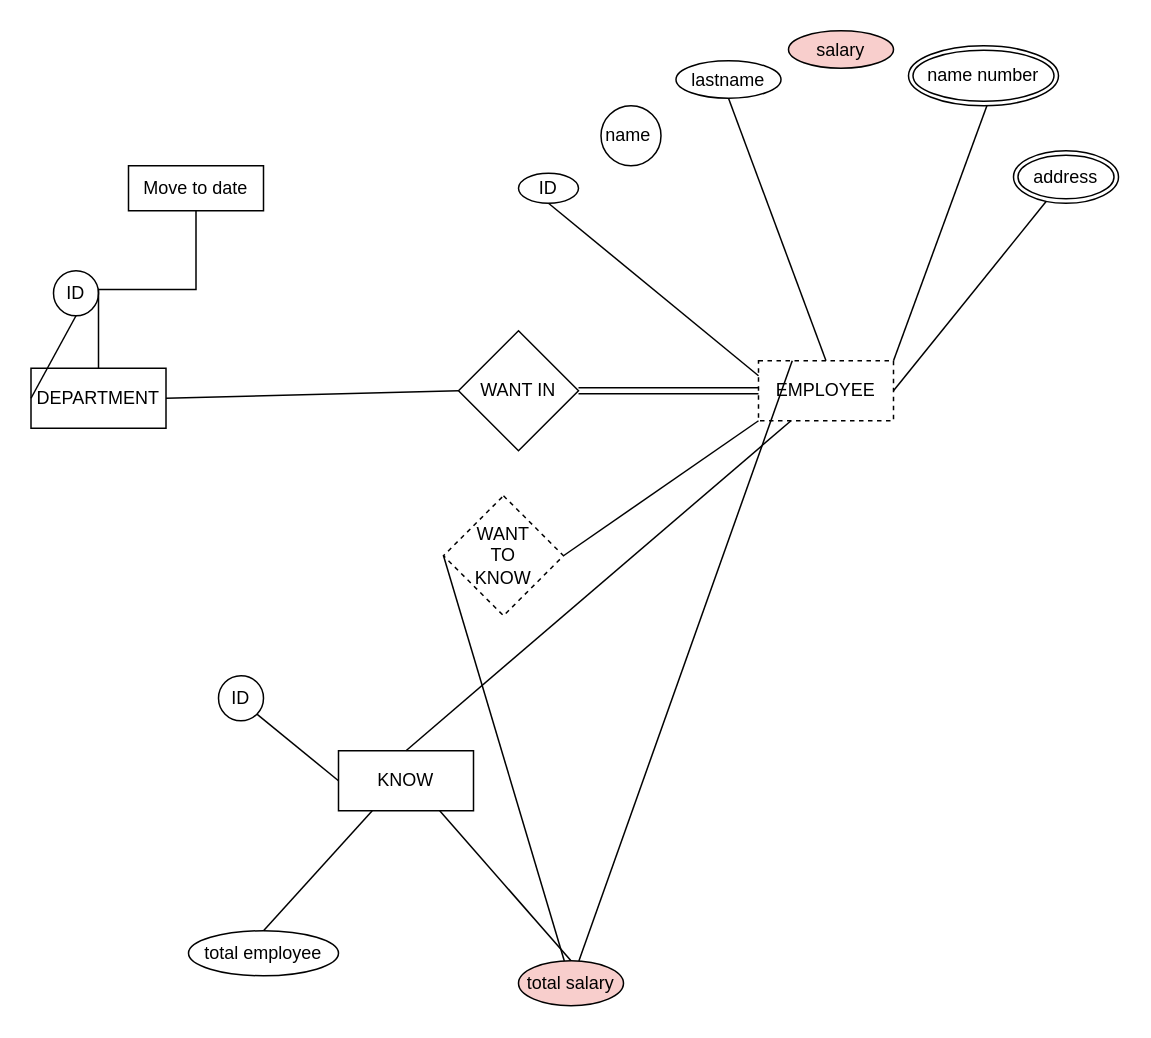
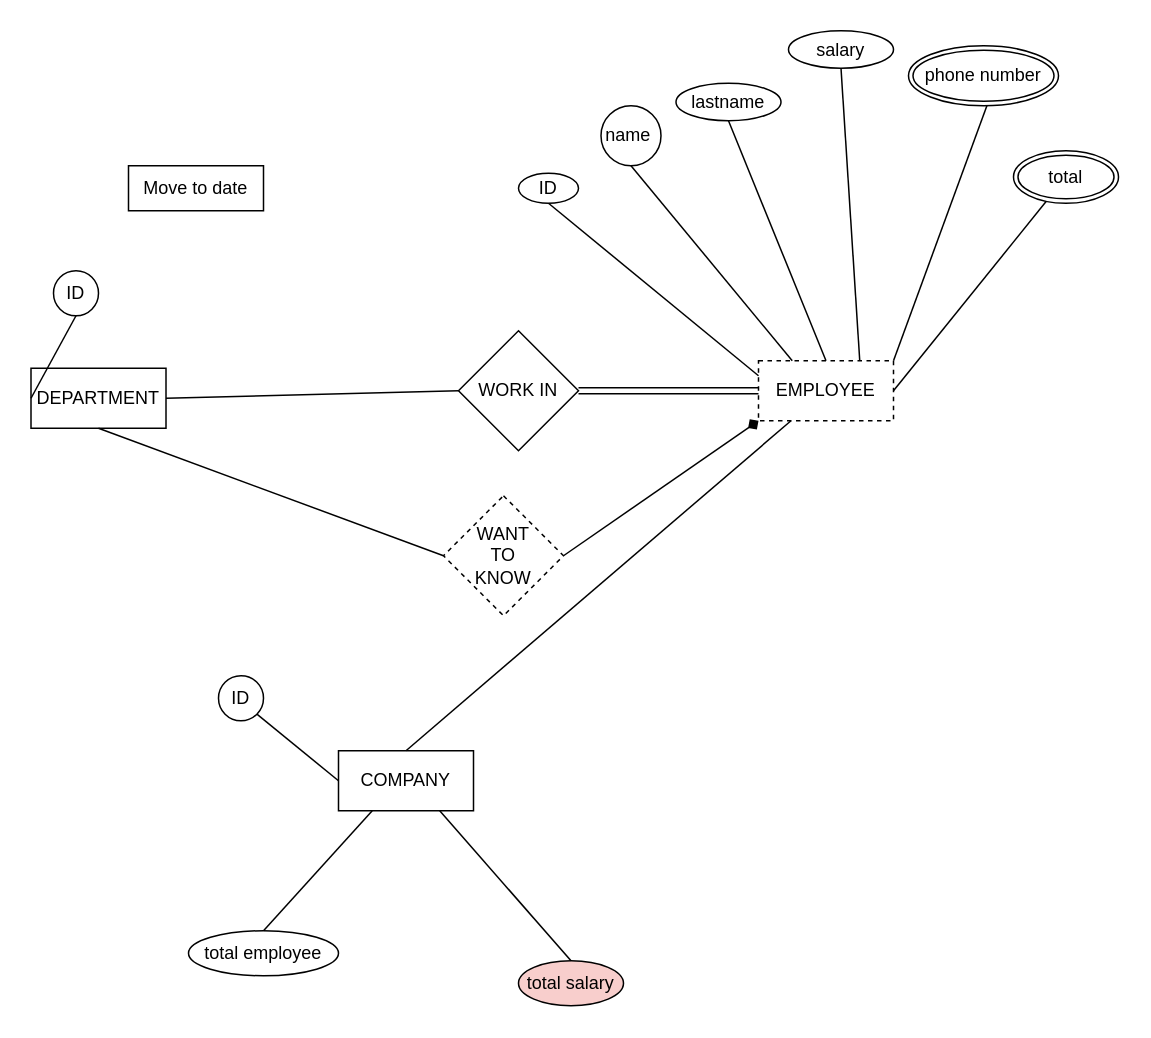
- <mxCell id="17" value="salary" style="ellipse;whiteSpace=wrap;html=1;fillColor=#f8cecc;" parent="1" vertex="1"><mxGeometry x="525" y="20" width="70" height="25" as="geometry" /></mxCell>
+ <mxCell id="17" value="salary" style="ellipse;whiteSpace=wrap;html=1;" parent="1" vertex="1"><mxGeometry x="525" y="20" width="70" height="25" as="geometry" /></mxCell>
- <mxCell id="20" value="name number" style="ellipse;shape=doubleEllipse;margin=3;whiteSpace=wrap;html=1;align=center;" parent="1" vertex="1"><mxGeometry x="605" y="30" width="100" height="40" as="geometry" /></mxCell>
+ <mxCell id="20" value="phone number" style="ellipse;shape=doubleEllipse;margin=3;whiteSpace=wrap;html=1;align=center;" parent="1" vertex="1"><mxGeometry x="605" y="30" width="100" height="40" as="geometry" /></mxCell>
- <mxCell id="13" value="lastname" style="ellipse;whiteSpace=wrap;html=1;" parent="1" vertex="1"><mxGeometry x="450" y="40" width="70" height="25" as="geometry" /></mxCell>
+ <mxCell id="13" value="lastname" style="ellipse;whiteSpace=wrap;html=1;" parent="1" vertex="1"><mxGeometry x="450" y="55" width="70" height="25" as="geometry" /></mxCell>
- <mxCell id="21" value="address" style="ellipse;shape=doubleEllipse;margin=3;whiteSpace=wrap;html=1;align=center;" parent="1" vertex="1"><mxGeometry x="675" y="100" width="70" height="35" as="geometry" /></mxCell>
+ <mxCell id="21" value="total" style="ellipse;shape=doubleEllipse;margin=3;whiteSpace=wrap;html=1;align=center;" parent="1" vertex="1"><mxGeometry x="675" y="100" width="70" height="35" as="geometry" /></mxCell>
+ <mxCell id="18" value="" style="endArrow=none;html=1;entryX=0.5;entryY=1;entryDx=0;entryDy=0;exitX=0.75;exitY=0;exitDx=0;exitDy=0;" parent="1" source="5" target="17" edge="1"><mxGeometry width="50" height="50" relative="1" as="geometry"><mxPoint x="325" y="250" as="sourcePoint" /><mxPoint x="375" y="200" as="targetPoint" /></mxGeometry></mxCell>
- <mxCell id="7" style="edgeStyle=orthogonalEdgeStyle;rounded=0;orthogonalLoop=1;jettySize=auto;html=1;entryX=0.5;entryY=1;entryDx=0;entryDy=0;endArrow=none;endFill=0;exitX=0.5;exitY=0;exitDx=0;exitDy=0;" parent="1" source="2" target="10" edge="1"><mxGeometry relative="1" as="geometry" /></mxCell>
- <mxCell id="8" value="WANT IN" style="rhombus;whiteSpace=wrap;html=1;" parent="1" vertex="1"><mxGeometry x="305" y="220" width="80" height="80" as="geometry" /></mxCell>
+ <mxCell id="8" value="WORK IN" style="rhombus;whiteSpace=wrap;html=1;" parent="1" vertex="1"><mxGeometry x="305" y="220" width="80" height="80" as="geometry" /></mxCell>
- <mxCell id="31" value="" style="endArrow=none;html=1;entryX=0;entryY=1;entryDx=0;entryDy=0;exitX=1;exitY=0.5;exitDx=0;exitDy=0;" parent="1" source="24" target="5" edge="1"><mxGeometry width="50" height="50" relative="1" as="geometry"><mxPoint x="325" y="350" as="sourcePoint" /><mxPoint x="375" y="300" as="targetPoint" /></mxGeometry></mxCell>
+ <mxCell id="31" value="" style="endArrow=diamond;html=1;entryX=0;entryY=1;entryDx=0;entryDy=0;exitX=1;exitY=0.5;exitDx=0;exitDy=0;" parent="1" source="24" target="5" edge="1"><mxGeometry width="50" height="50" relative="1" as="geometry"><mxPoint x="325" y="350" as="sourcePoint" /><mxPoint x="375" y="300" as="targetPoint" /></mxGeometry></mxCell>
- <mxCell id="14" value="" style="endArrow=none;html=1;exitX=0.25;exitY=0;exitDx=0;exitDy=0;" parent="1" source="5" target="25" edge="1"><mxGeometry width="50" height="50" relative="1" as="geometry"><mxPoint x="255" y="350" as="sourcePoint" /><mxPoint x="305" y="300" as="targetPoint" /></mxGeometry></mxCell>
+ <mxCell id="14" value="" style="endArrow=none;html=1;entryX=0.5;entryY=1;entryDx=0;entryDy=0;exitX=0.25;exitY=0;exitDx=0;exitDy=0;" parent="1" source="5" target="12" edge="1"><mxGeometry width="50" height="50" relative="1" as="geometry"><mxPoint x="255" y="350" as="sourcePoint" /><mxPoint x="305" y="300" as="targetPoint" /></mxGeometry></mxCell>
- <mxCell id="29" value="" style="endArrow=none;html=1;exitX=0;exitY=0.5;exitDx=0;exitDy=0;" parent="1" source="24" target="25" edge="1"><mxGeometry width="50" height="50" relative="1" as="geometry"><mxPoint x="325" y="450" as="sourcePoint" /><mxPoint x="375" y="400" as="targetPoint" /></mxGeometry></mxCell>
+ <mxCell id="29" value="" style="endArrow=none;html=1;entryX=0.5;entryY=1;entryDx=0;entryDy=0;exitX=0;exitY=0.5;exitDx=0;exitDy=0;" parent="1" source="24" target="2" edge="1"><mxGeometry width="50" height="50" relative="1" as="geometry"><mxPoint x="325" y="450" as="sourcePoint" /><mxPoint x="375" y="400" as="targetPoint" /></mxGeometry></mxCell>
- <mxCell id="23" value="KNOW" style="rounded=0;whiteSpace=wrap;html=1;" parent="1" vertex="1"><mxGeometry x="225" y="500" width="90" height="40" as="geometry" /></mxCell>
+ <mxCell id="23" value="COMPANY" style="rounded=0;whiteSpace=wrap;html=1;" parent="1" vertex="1"><mxGeometry x="225" y="500" width="90" height="40" as="geometry" /></mxCell>
